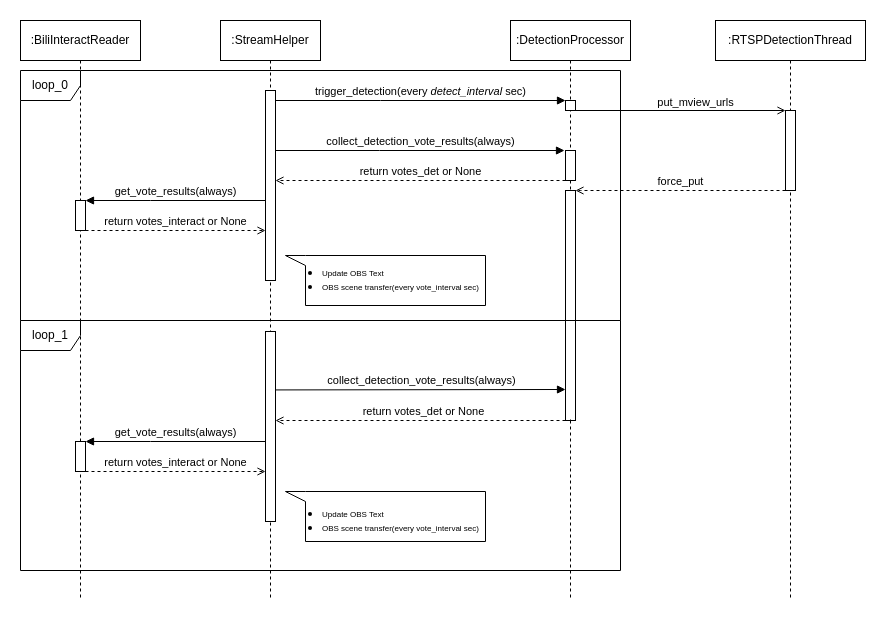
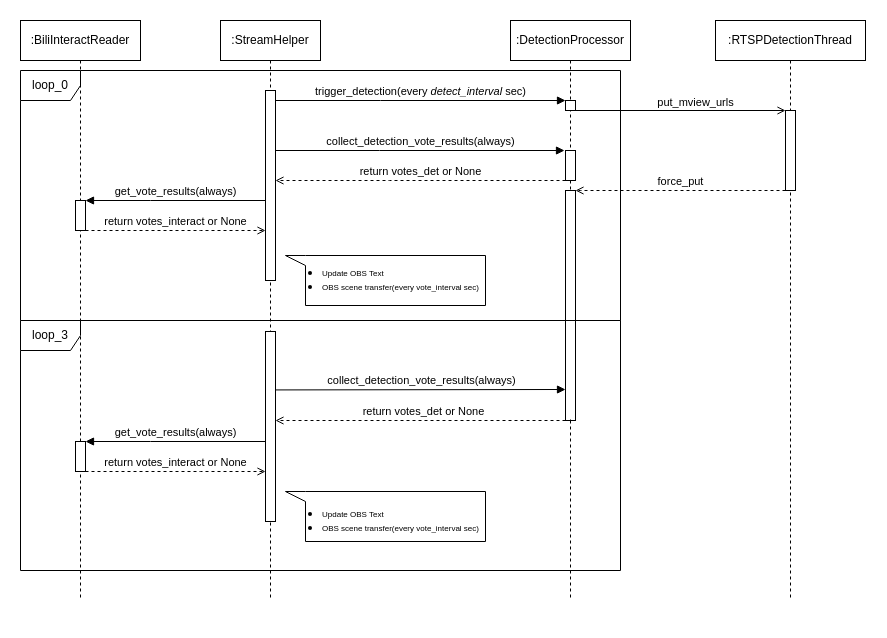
- <mxCell id="31" value="loop_1" style="shape=umlFrame;whiteSpace=wrap;html=1;pointerEvents=0;" vertex="1" parent="1"><mxGeometry x="20" y="320" width="600" height="250" as="geometry" /></mxCell>
+ <mxCell id="31" value="loop_3" style="shape=umlFrame;whiteSpace=wrap;html=1;pointerEvents=0;" vertex="1" parent="1"><mxGeometry x="20" y="320" width="600" height="250" as="geometry" /></mxCell>
